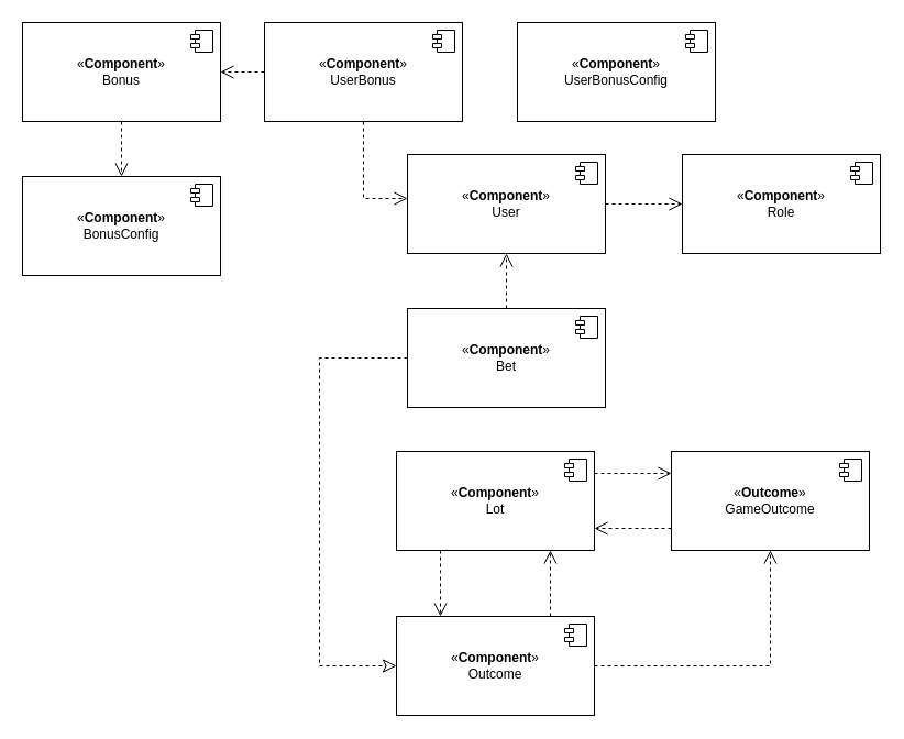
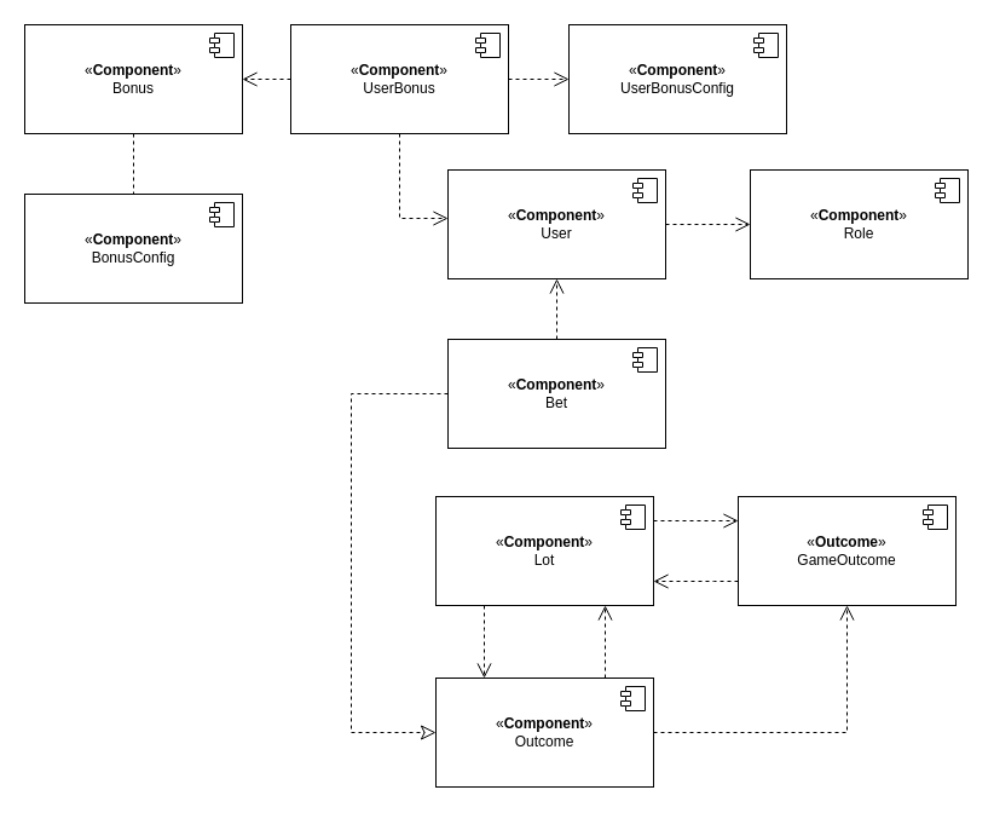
+ <mxCell id="29" value="" style="edgeStyle=orthogonalEdgeStyle;rounded=0;orthogonalLoop=1;jettySize=auto;html=1;dashed=1;endArrow=open;endFill=0;endSize=10;" edge="1" parent="1" source="30" target="32"><mxGeometry relative="1" as="geometry" /></mxCell>
- <mxCell id="22" value="" style="edgeStyle=orthogonalEdgeStyle;rounded=0;orthogonalLoop=1;jettySize=auto;html=1;dashed=1;endArrow=open;endFill=0;endSize=10;" edge="1" parent="1" source="23" target="25"><mxGeometry relative="1" as="geometry" /></mxCell>
+ <mxCell id="22" value="" style="edgeStyle=orthogonalEdgeStyle;rounded=0;orthogonalLoop=1;jettySize=auto;html=1;dashed=1;endArrow=none;endFill=0;endSize=10;" edge="1" parent="1" source="23" target="25"><mxGeometry relative="1" as="geometry" /></mxCell>
